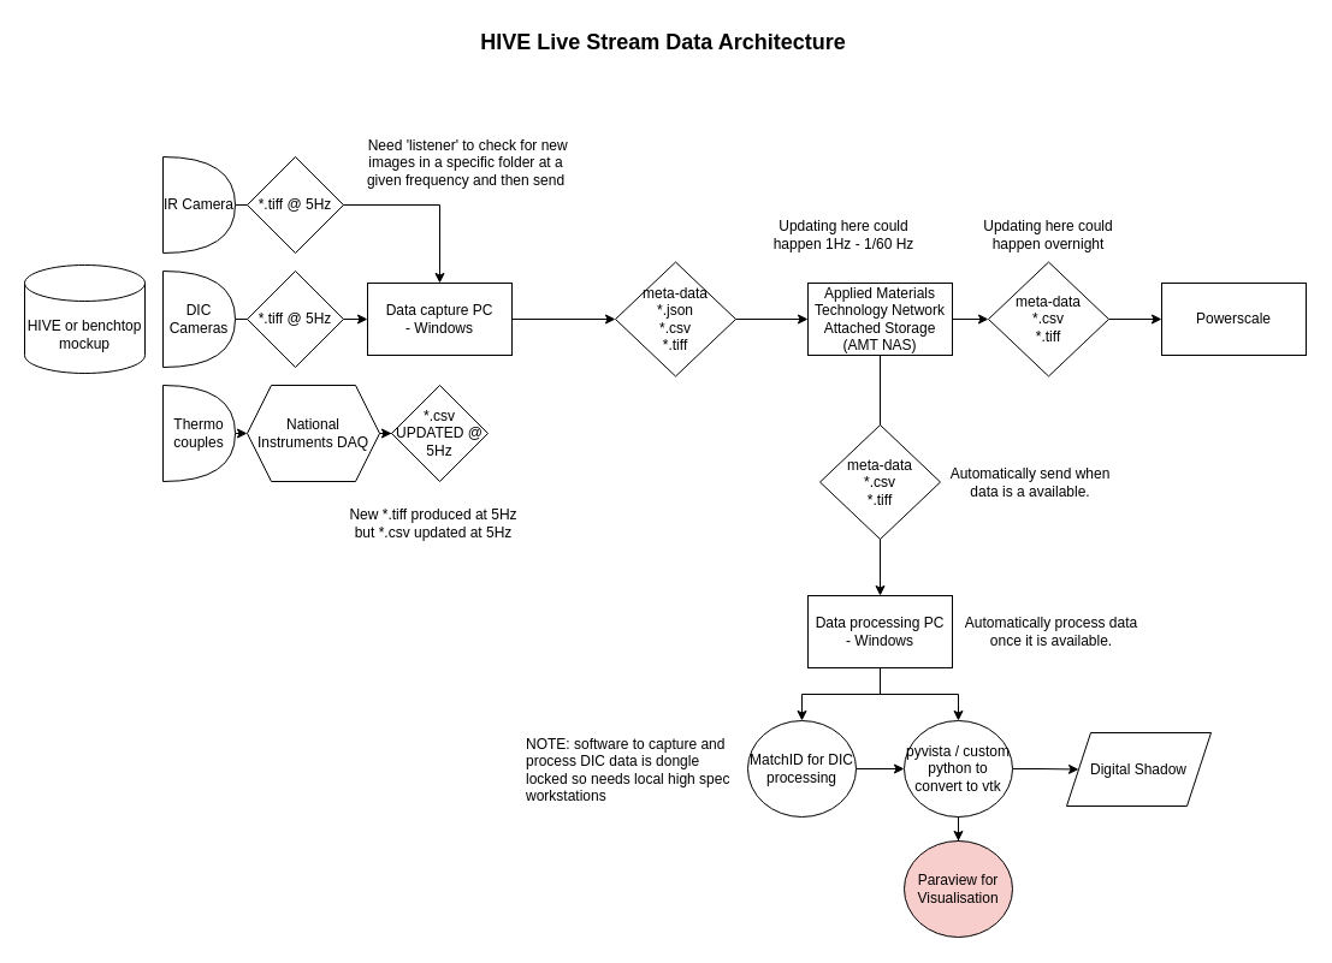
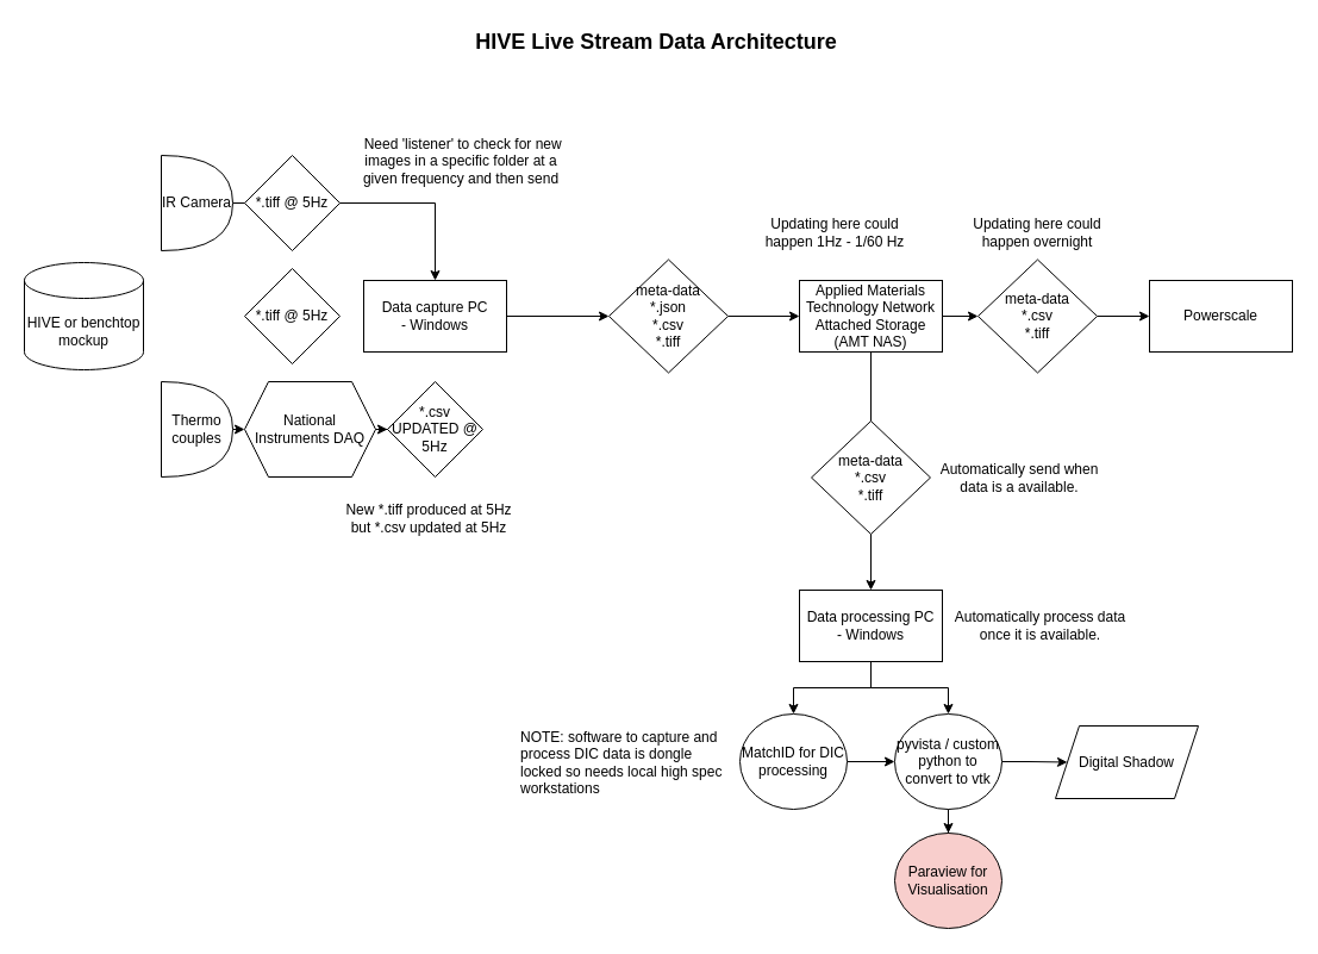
- <mxCell id="5" value="DIC Cameras" style="shape=or;whiteSpace=wrap;html=1;" vertex="1" parent="1"><mxGeometry x="135" y="225" width="60" height="80" as="geometry" /></mxCell>
- <mxCell id="4" style="edgeStyle=orthogonalEdgeStyle;rounded=0;orthogonalLoop=1;jettySize=auto;html=1;exitX=1;exitY=0.5;exitDx=0;exitDy=0;exitPerimeter=0;" edge="1" parent="1" source="5" target="3"><mxGeometry relative="1" as="geometry" /></mxCell>
